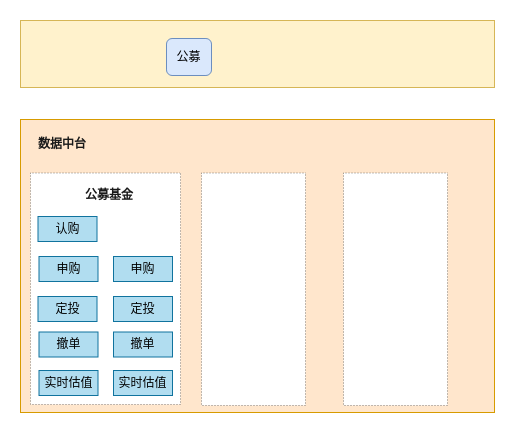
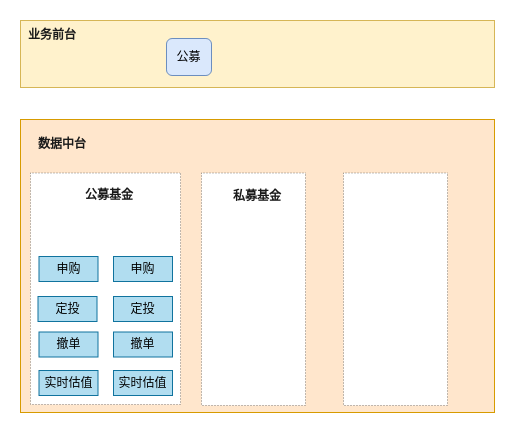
+ <mxCell id="4" value="业务前台" style="text;html=1;strokeColor=none;fillColor=none;align=center;verticalAlign=middle;whiteSpace=wrap;rounded=0;fontStyle=1;fontColor=#1A1A1A;" vertex="1" parent="1"><mxGeometry x="22" y="20" width="60" height="30" as="geometry" /></mxCell>
+ <mxCell id="11" value="私募基金" style="text;html=1;strokeColor=none;fillColor=none;align=center;verticalAlign=middle;whiteSpace=wrap;rounded=0;dashed=1;dashPattern=1 2;fontColor=#1A1A1A;fontStyle=1" vertex="1" parent="1"><mxGeometry x="227" y="181" width="60" height="30" as="geometry" /></mxCell>
- <mxCell id="12" value="认购" style="text;html=1;strokeColor=#10739e;fillColor=#b1ddf0;align=center;verticalAlign=middle;whiteSpace=wrap;rounded=0;" vertex="1" parent="1"><mxGeometry x="37.5" y="216" width="59" height="25" as="geometry" /></mxCell>
